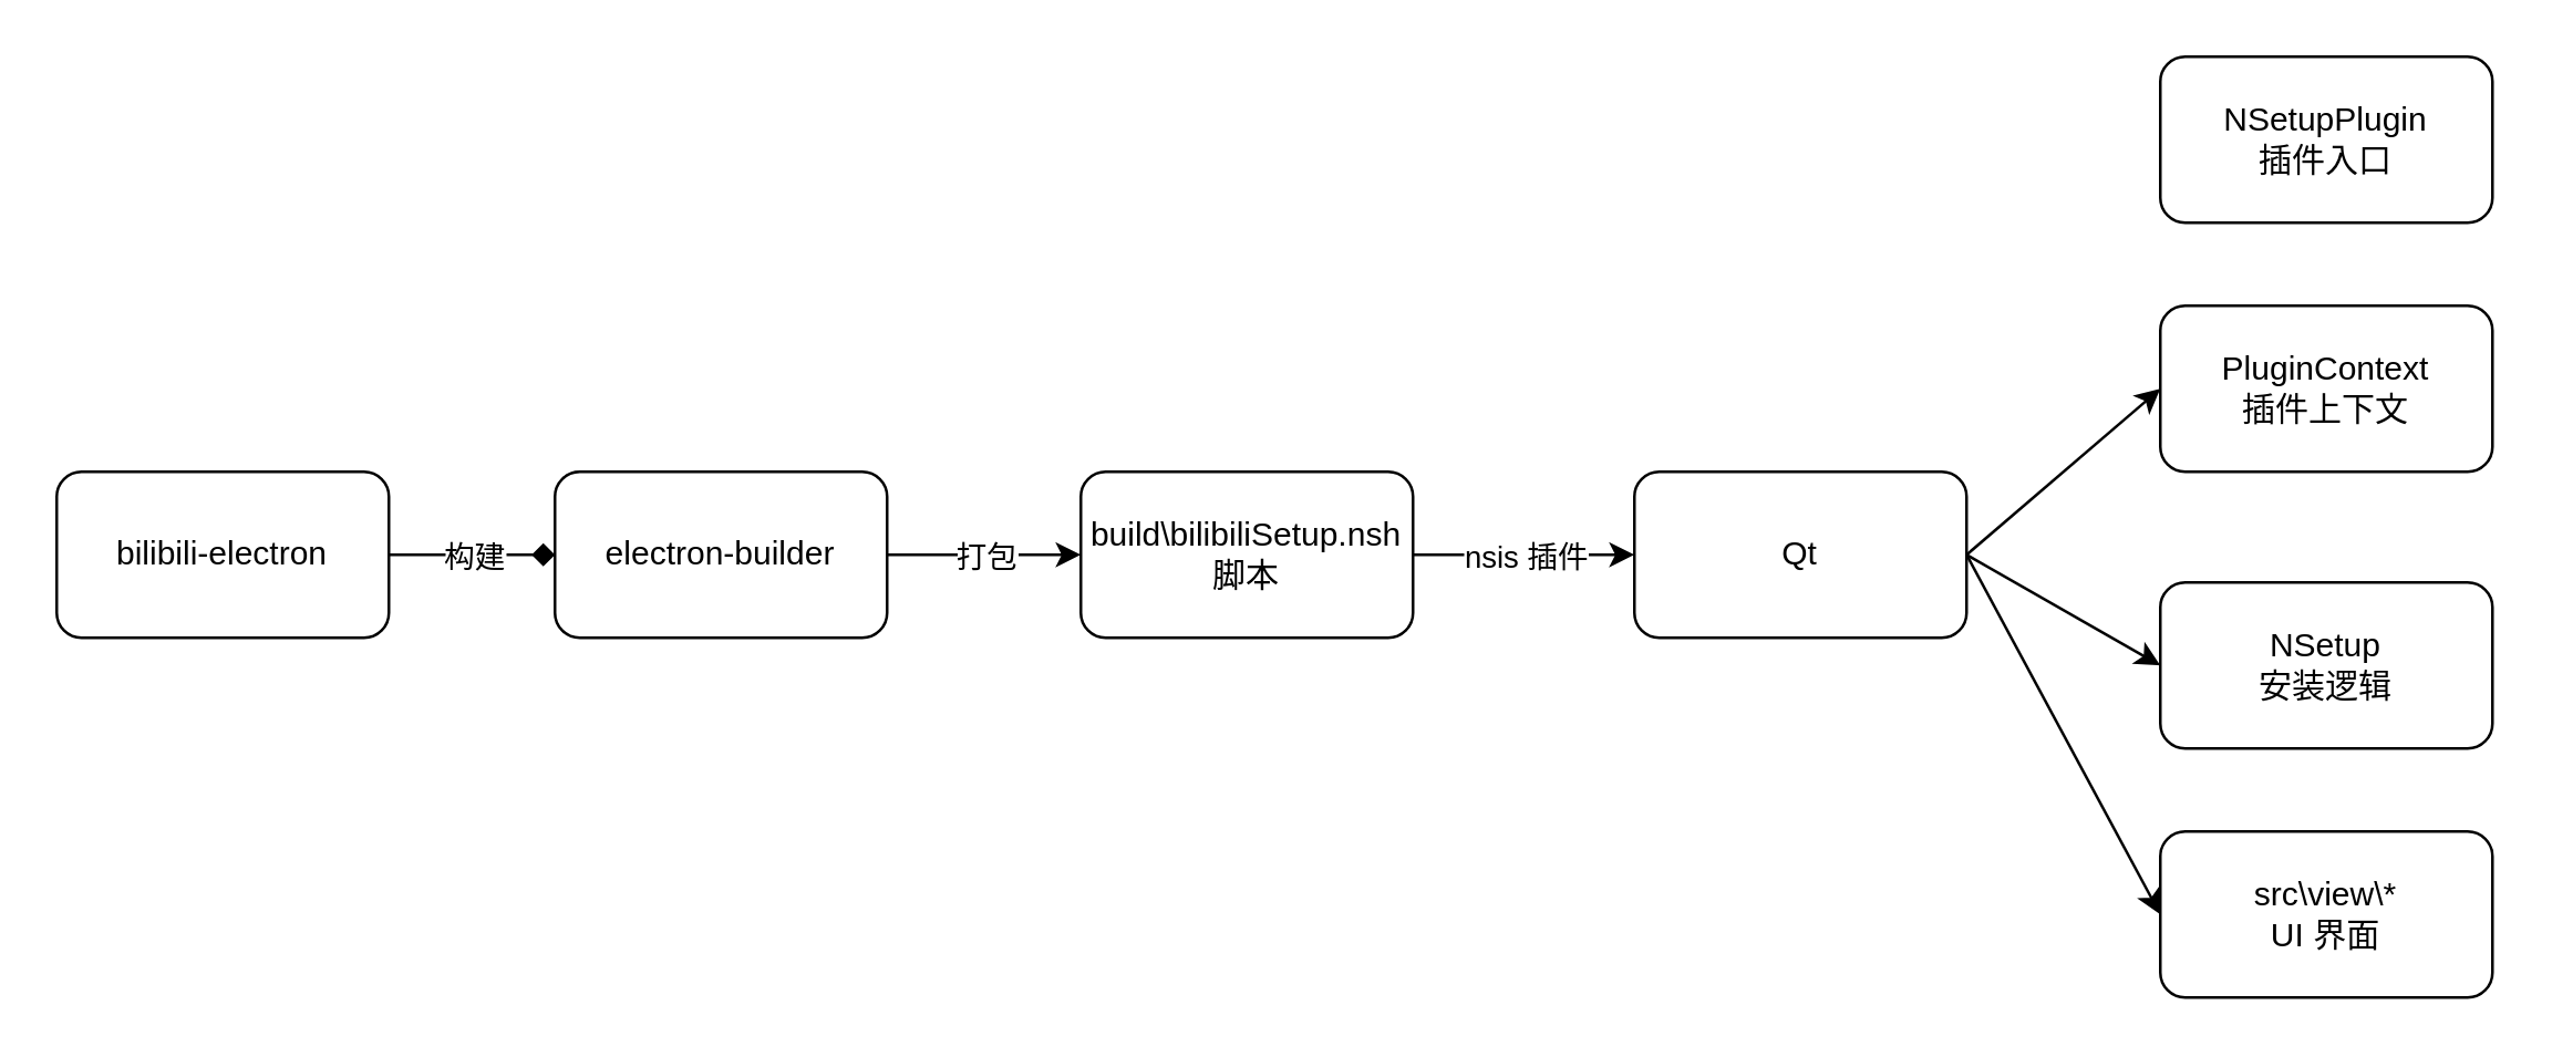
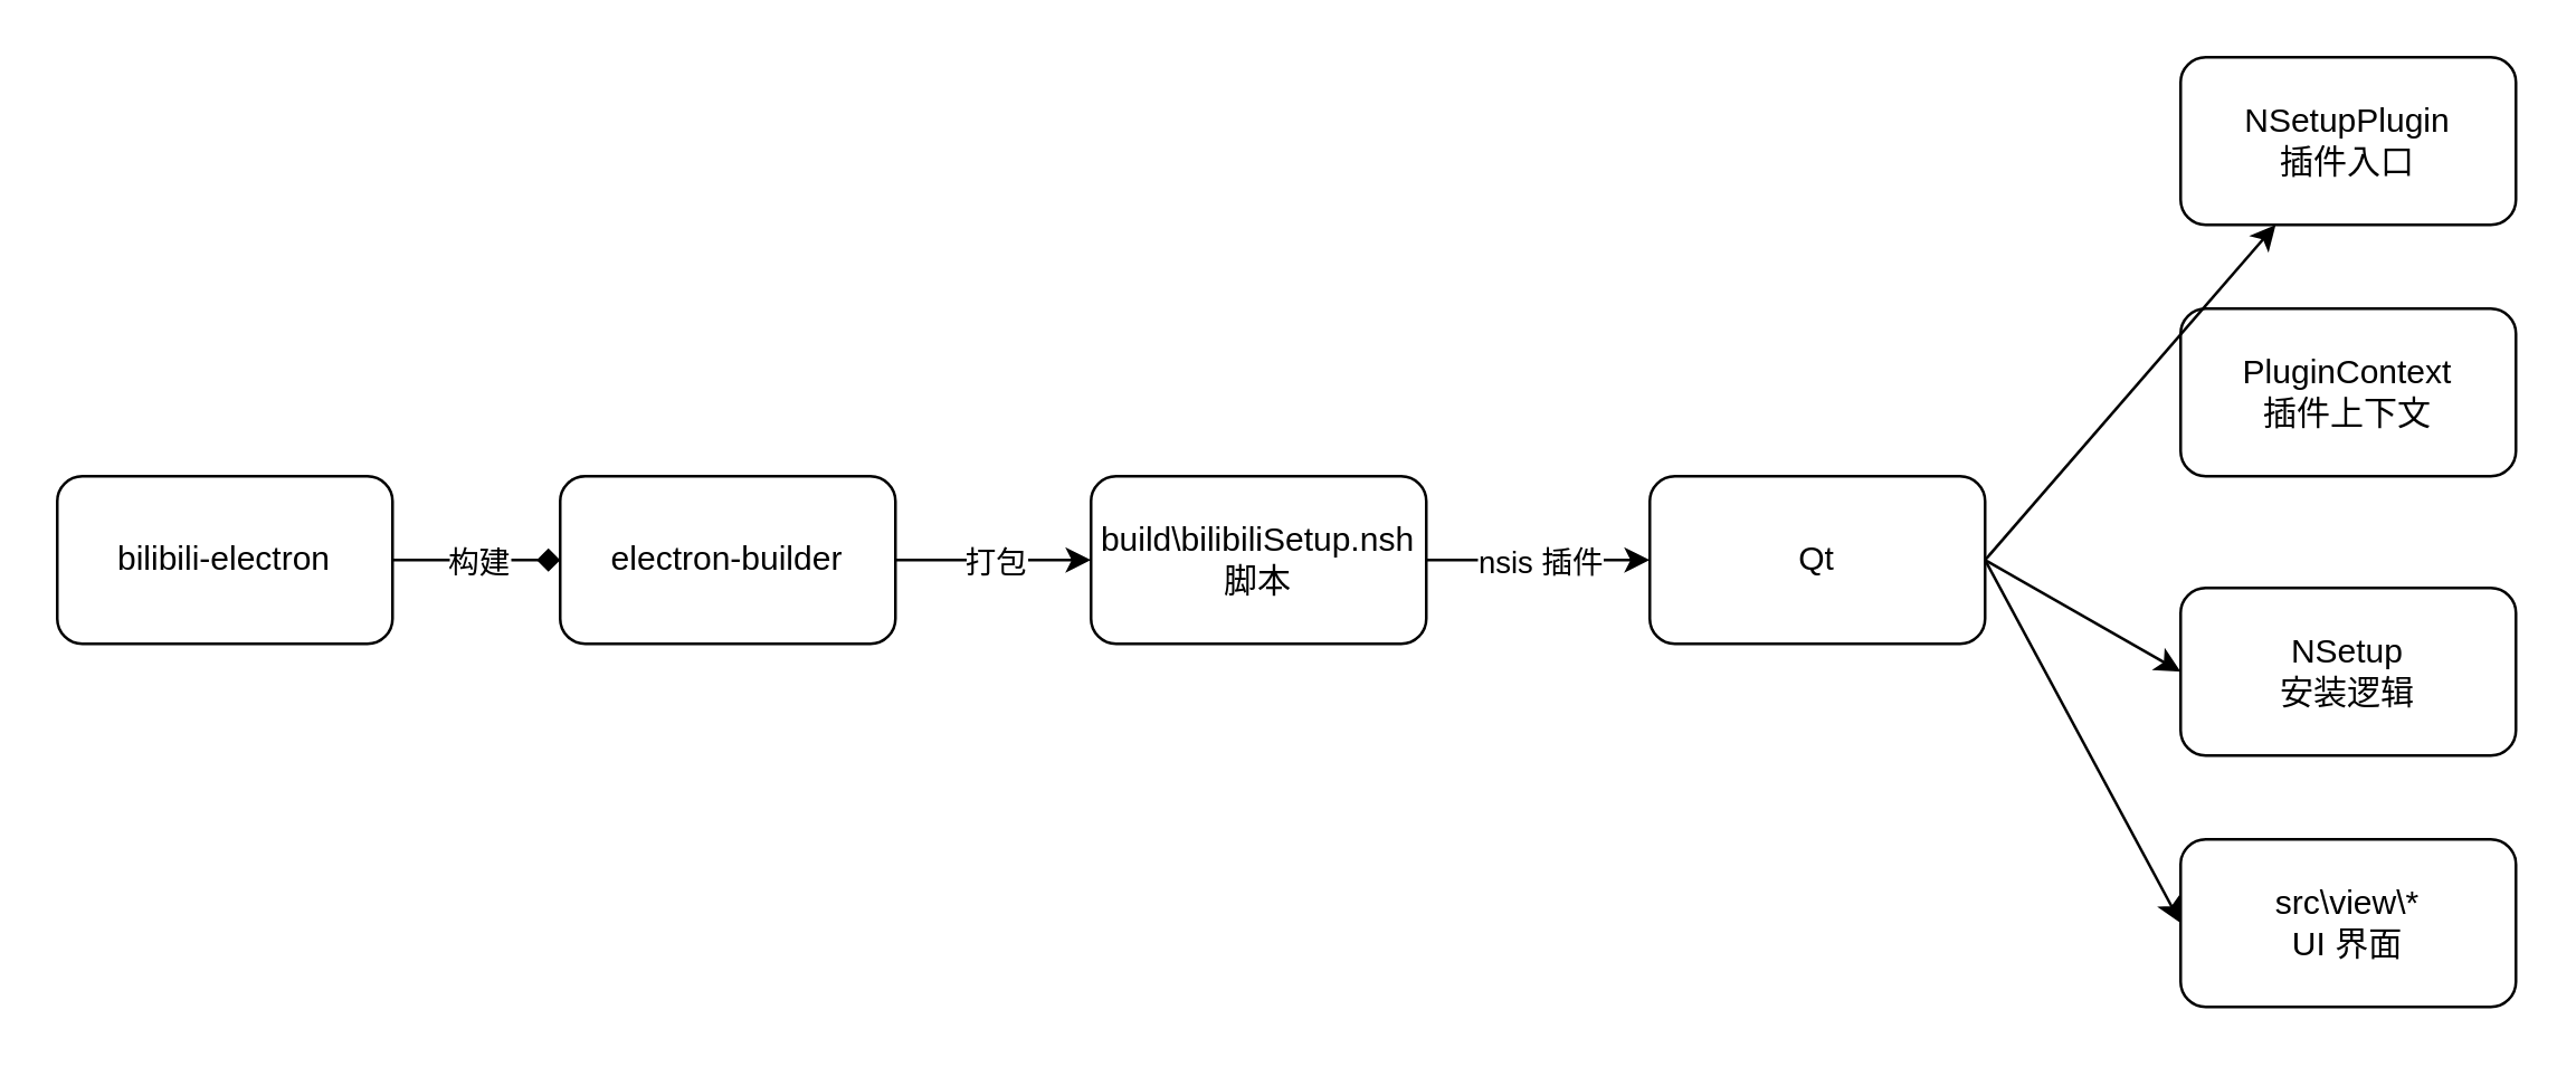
- <mxCell id="16" value="" style="endArrow=classic;html=1;rounded=0;entryX=0;entryY=0.5;entryDx=0;entryDy=0;exitX=1;exitY=0.5;exitDx=0;exitDy=0;" edge="1" parent="1" source="4" target="15"><mxGeometry relative="1" as="geometry"><mxPoint x="620" y="120" as="sourcePoint" /><mxPoint x="720" y="120" as="targetPoint" /></mxGeometry></mxCell>
+ <mxCell id="16" value="" style="endArrow=classic;html=1;rounded=0;exitX=1;exitY=0.5;exitDx=0;exitDy=0;" edge="1" parent="1" source="4" target="12"><mxGeometry relative="1" as="geometry"><mxPoint x="620" y="120" as="sourcePoint" /><mxPoint x="720" y="120" as="targetPoint" /></mxGeometry></mxCell>
